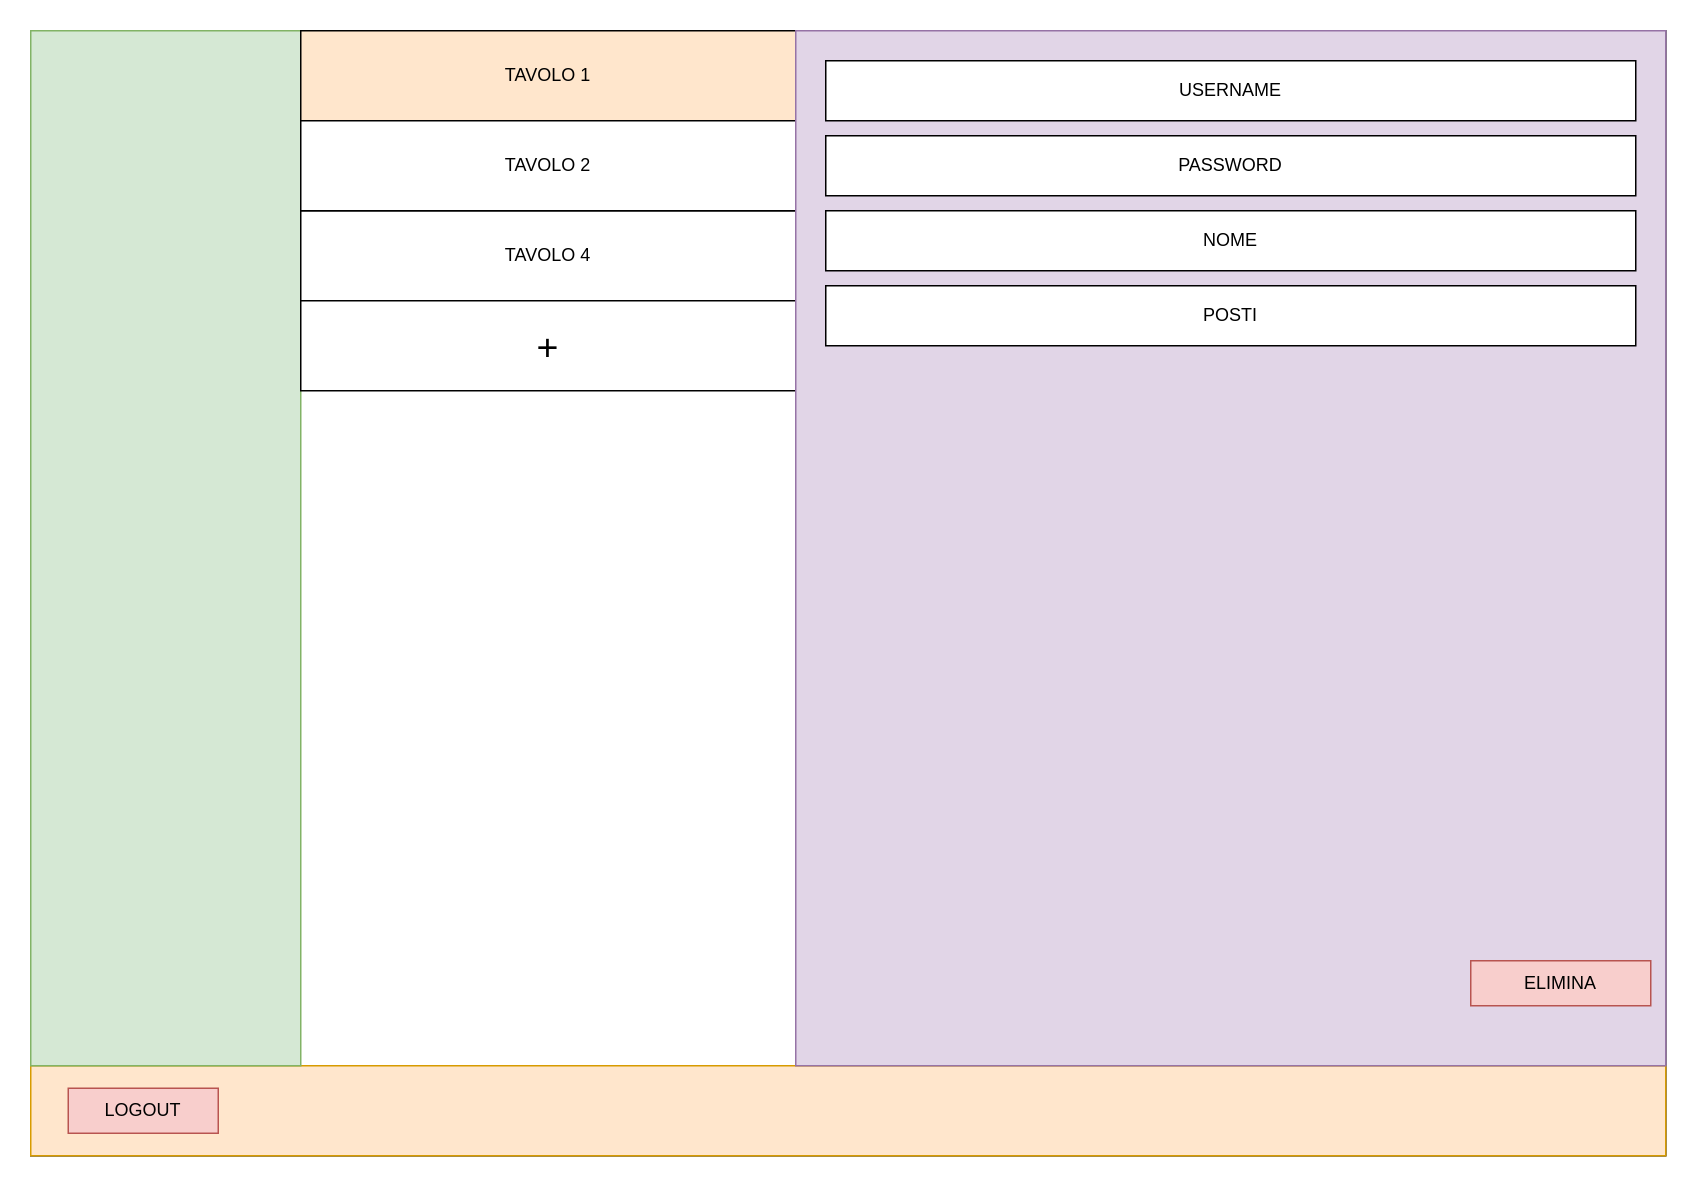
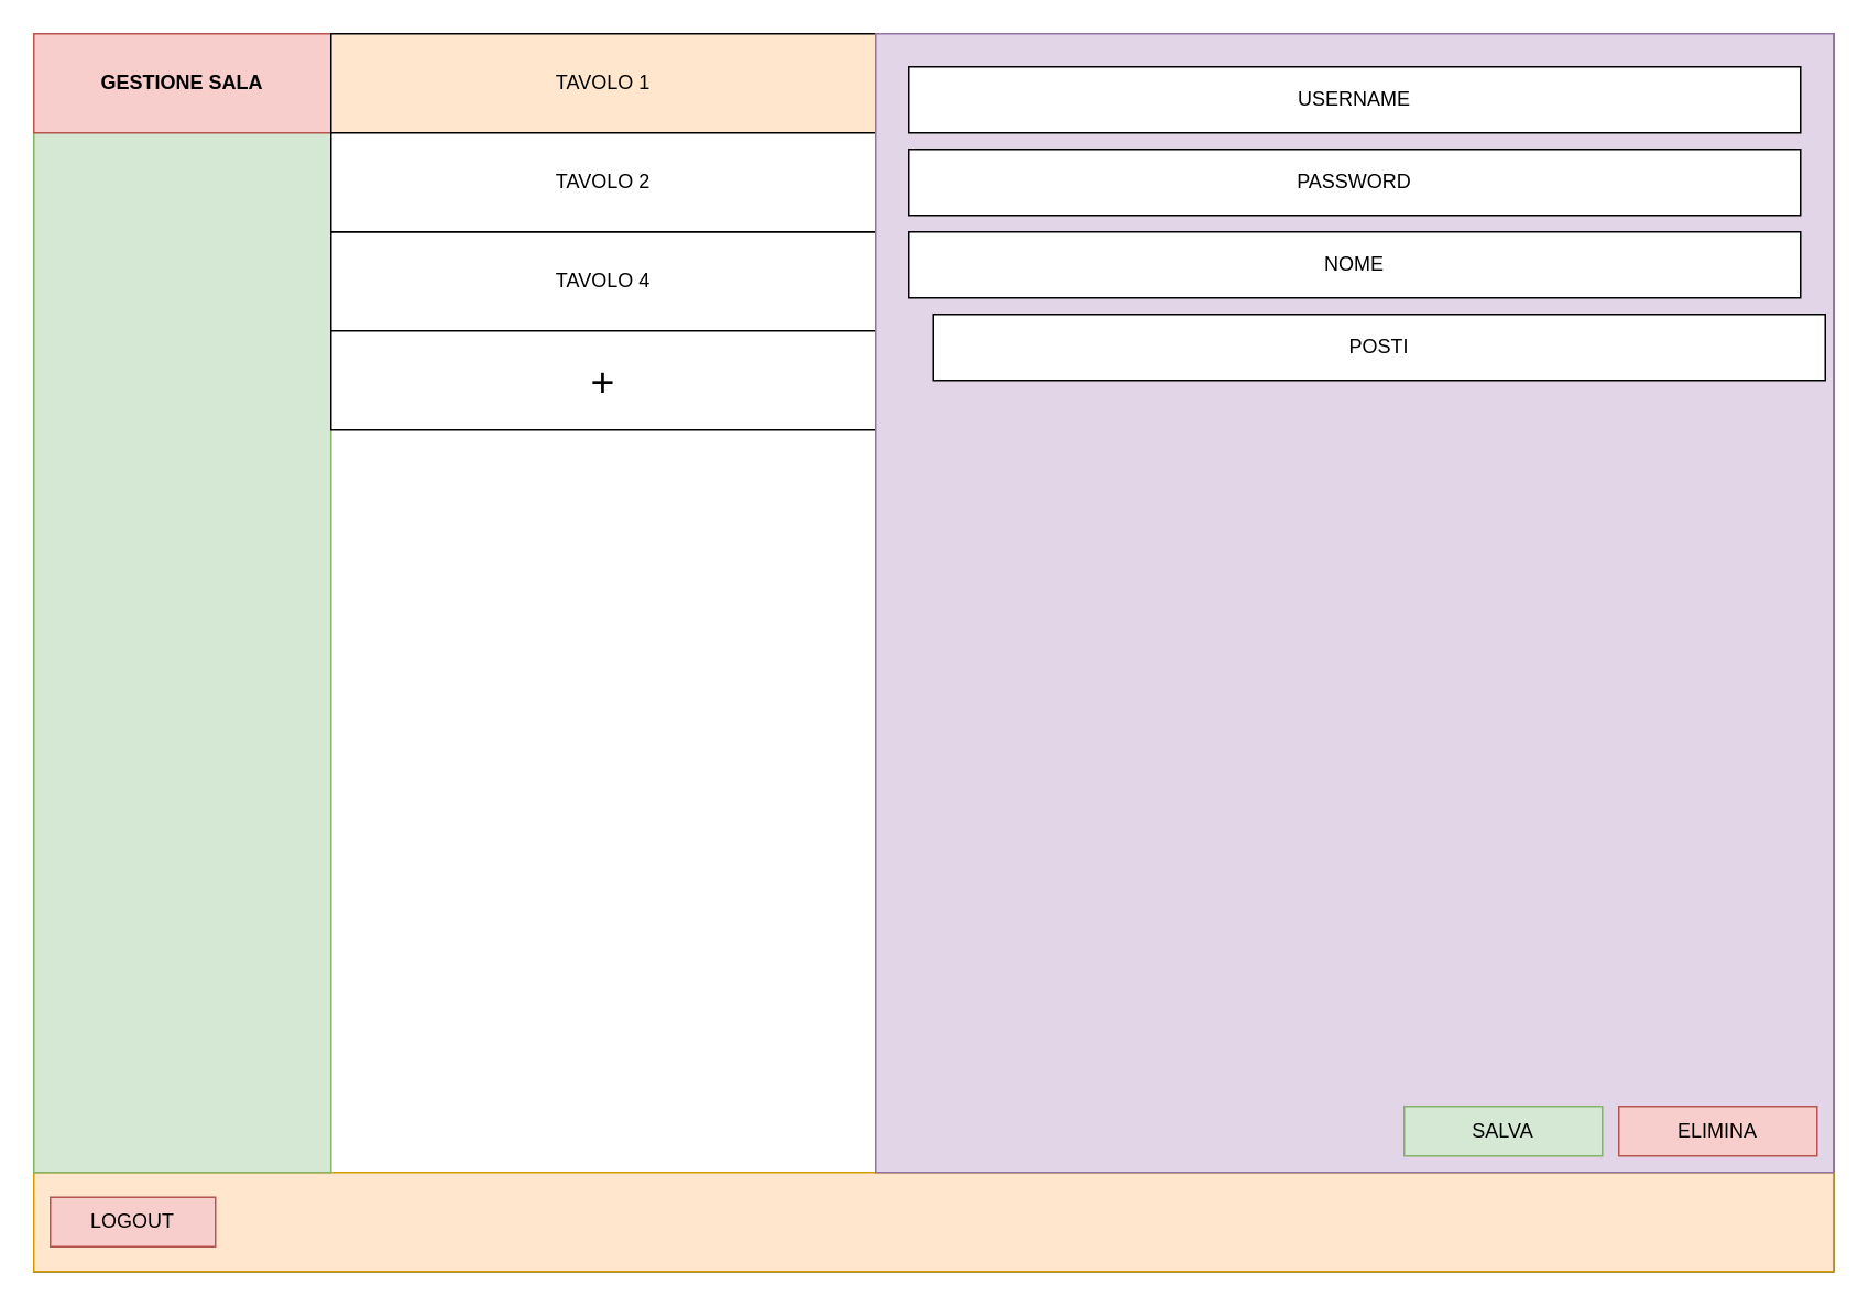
+ <mxCell id="5" value="&lt;b&gt;GESTIONE SALA&lt;/b&gt;" style="rounded=0;whiteSpace=wrap;html=1;fillColor=#f8cecc;strokeColor=#b85450;" parent="1" vertex="1"><mxGeometry x="20" y="20" width="180" height="60" as="geometry" /></mxCell>
- <mxCell id="15" value="POSTI" style="rounded=0;whiteSpace=wrap;html=1;" vertex="1" parent="1"><mxGeometry x="550" y="190" width="540" height="40" as="geometry" /></mxCell>
+ <mxCell id="15" value="POSTI" style="rounded=0;whiteSpace=wrap;html=1;" vertex="1" parent="1"><mxGeometry x="565" y="190" width="540" height="40" as="geometry" /></mxCell>
- <mxCell id="16" value="ELIMINA" style="rounded=0;whiteSpace=wrap;html=1;fillColor=#f8cecc;strokeColor=#b85450;" vertex="1" parent="1"><mxGeometry x="980" y="640" width="120" height="30" as="geometry" /></mxCell>
+ <mxCell id="16" value="ELIMINA" style="rounded=0;whiteSpace=wrap;html=1;fillColor=#f8cecc;strokeColor=#b85450;" vertex="1" parent="1"><mxGeometry x="980" y="670" width="120" height="30" as="geometry" /></mxCell>
+ <mxCell id="17" value="SALVA" style="rounded=0;whiteSpace=wrap;html=1;fillColor=#d5e8d4;strokeColor=#82b366;" vertex="1" parent="1"><mxGeometry x="850" y="670" width="120" height="30" as="geometry" /></mxCell>
- <mxCell id="6" value="LOGOUT" style="rounded=0;whiteSpace=wrap;html=1;fillColor=#f8cecc;strokeColor=#b85450;" vertex="1" parent="1"><mxGeometry x="45" y="725" width="100" height="30" as="geometry" /></mxCell>
+ <mxCell id="6" value="LOGOUT" style="rounded=0;whiteSpace=wrap;html=1;fillColor=#f8cecc;strokeColor=#b85450;" vertex="1" parent="1"><mxGeometry x="30" y="725" width="100" height="30" as="geometry" /></mxCell>
